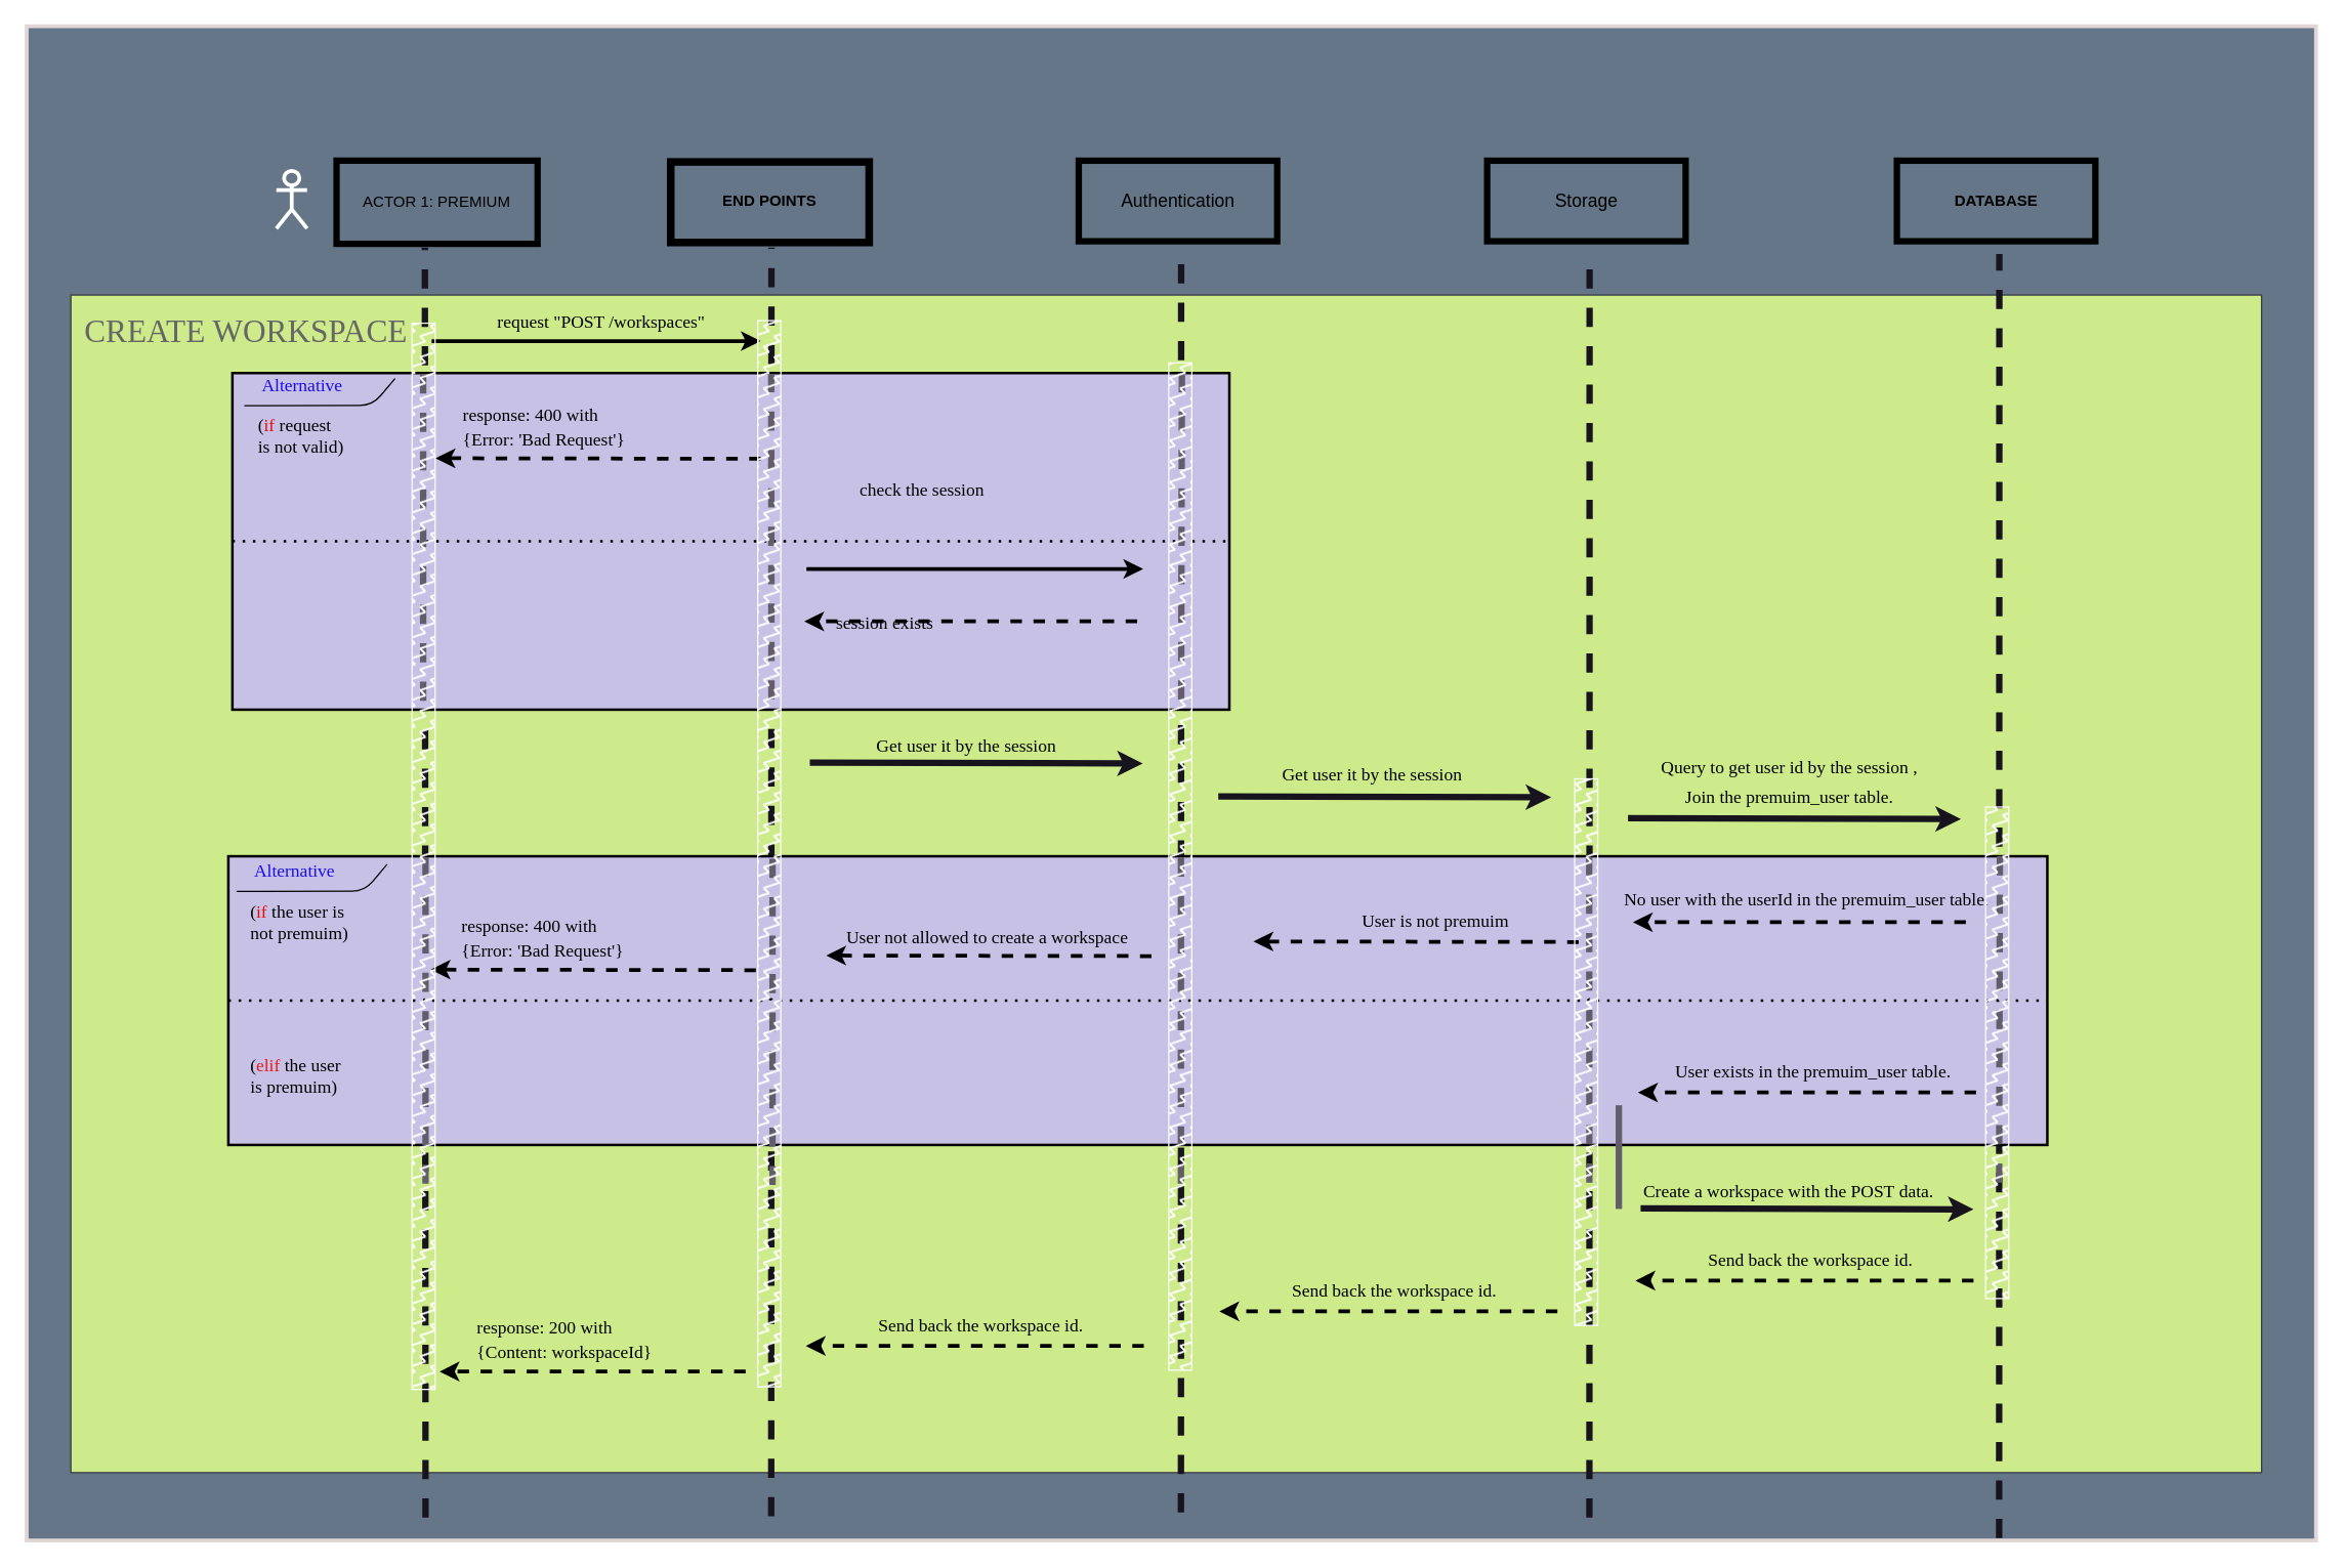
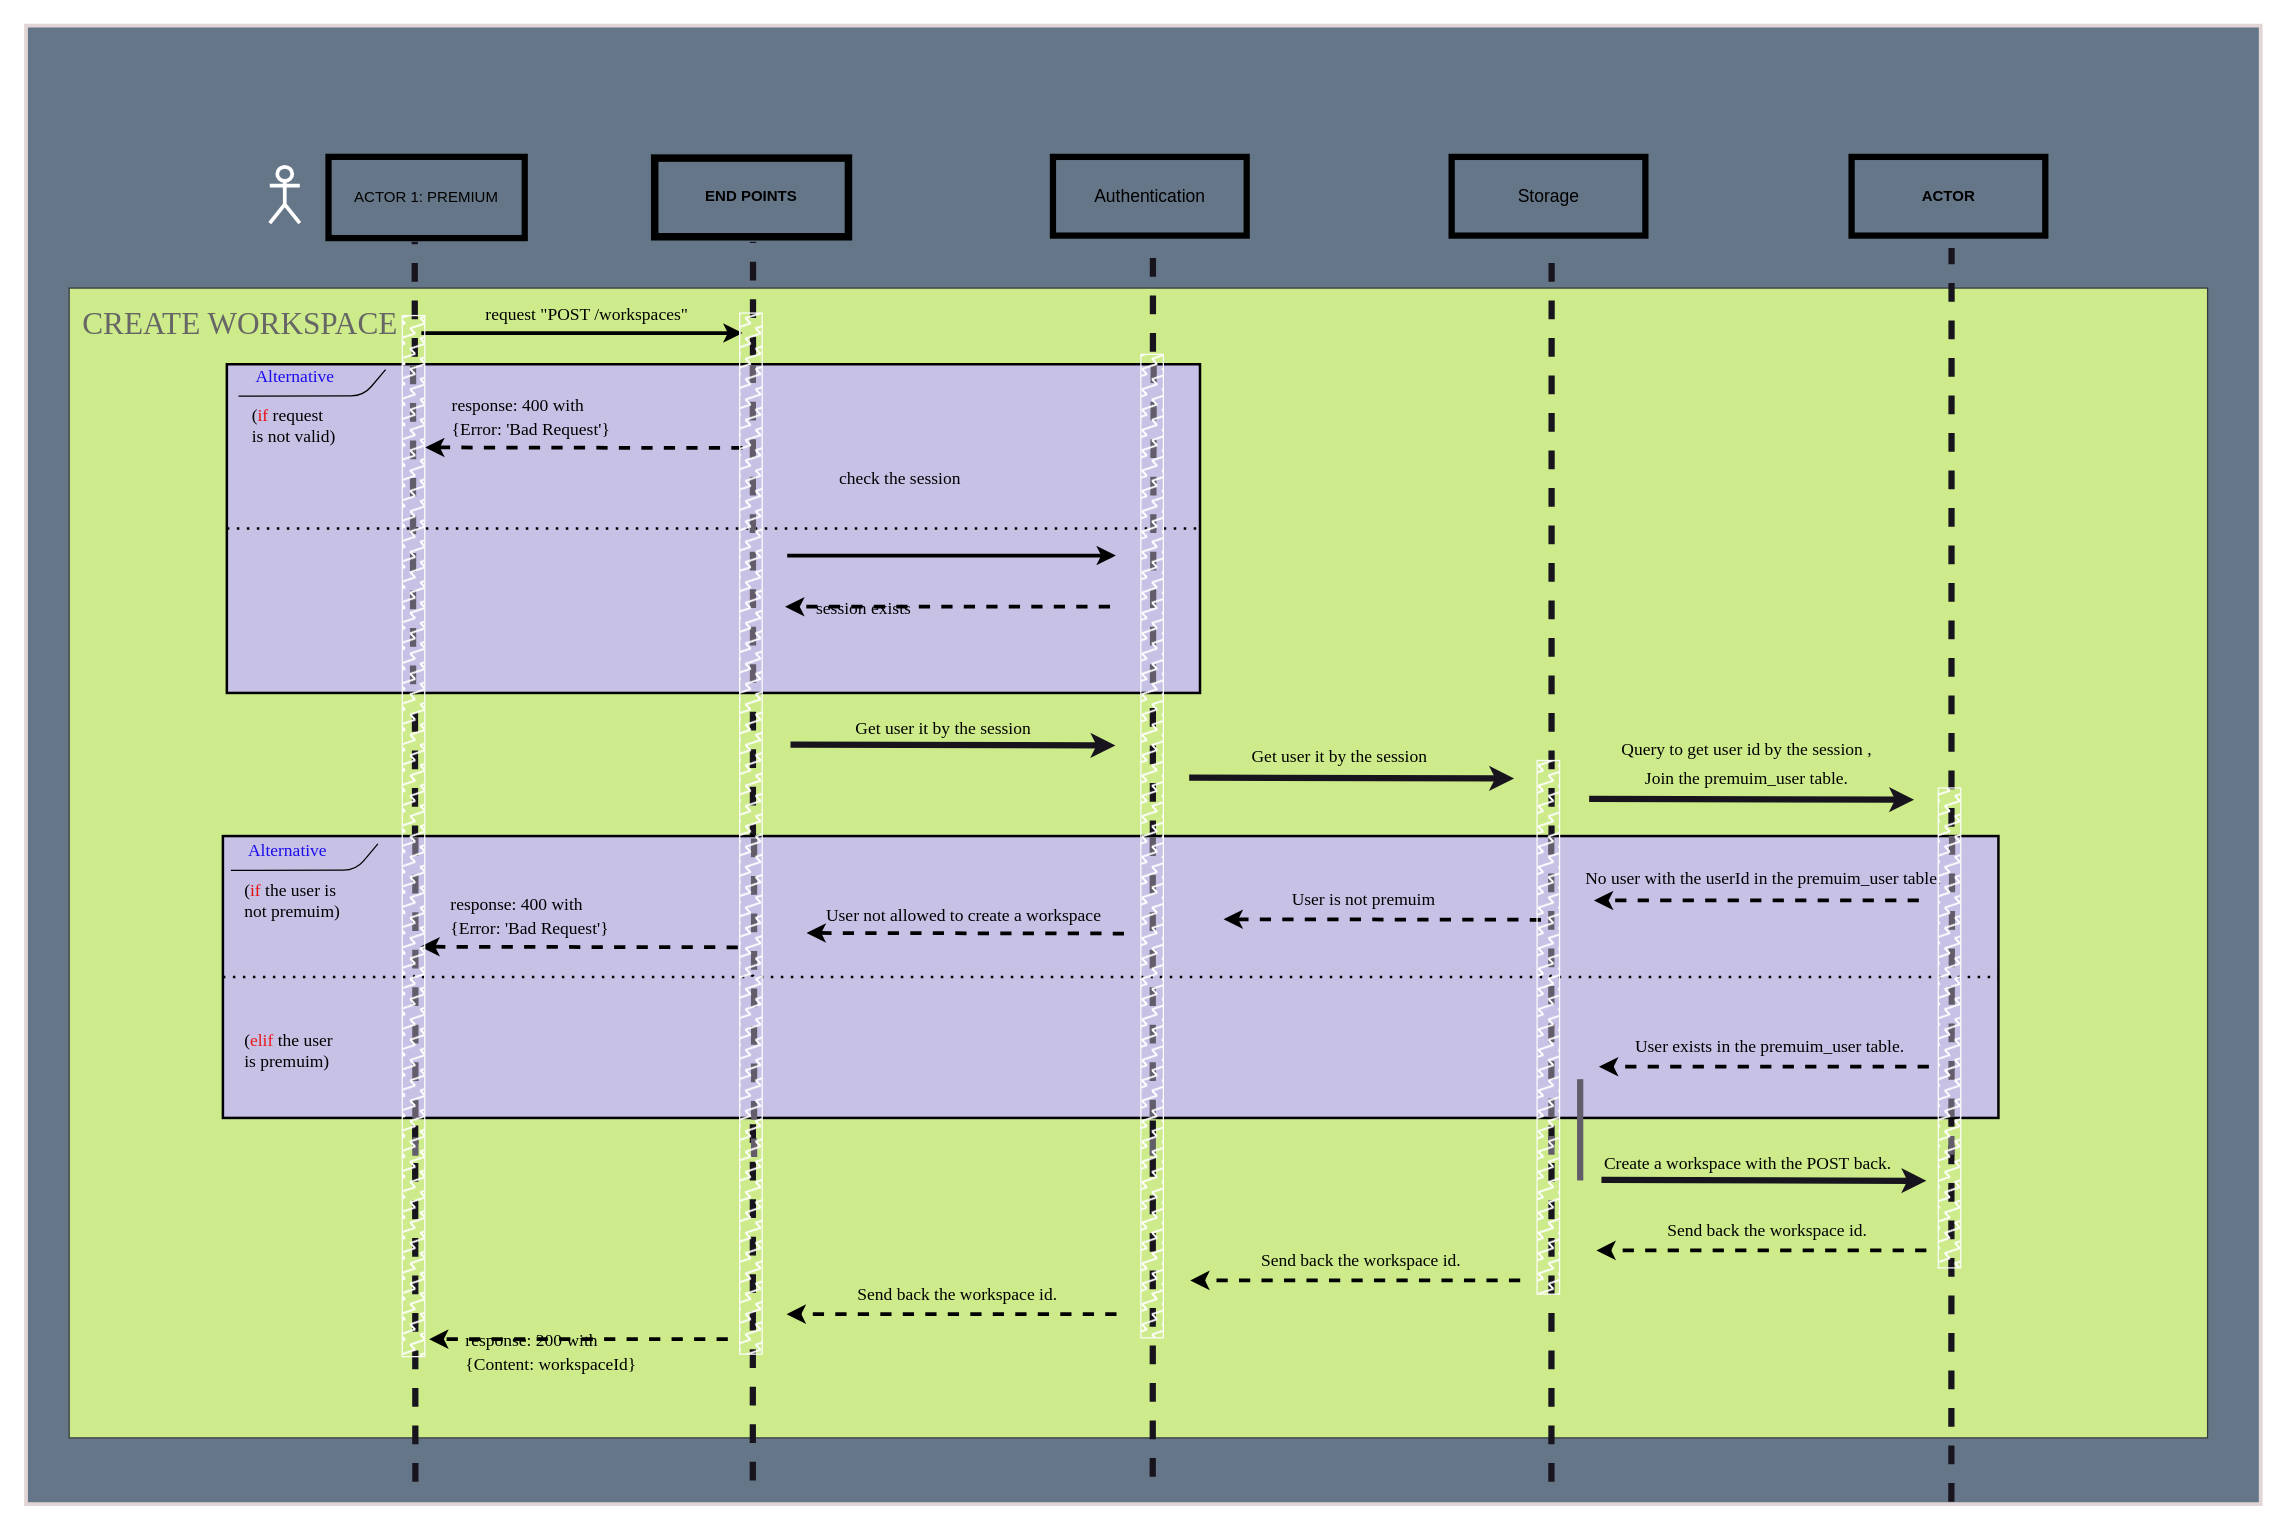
- <mxCell id="9" value="&lt;b&gt;DATABASE&lt;/b&gt;" style="rounded=0;whiteSpace=wrap;html=1;fillColor=none;strokeWidth=5;" parent="1" vertex="1"><mxGeometry x="1480.66" y="125.05" width="155" height="62.95" as="geometry" /></mxCell>
+ <mxCell id="9" value="&lt;b&gt;ACTOR&lt;/b&gt;" style="rounded=0;whiteSpace=wrap;html=1;fillColor=none;strokeWidth=5;" parent="1" vertex="1"><mxGeometry x="1480.66" y="125.05" width="155" height="62.95" as="geometry" /></mxCell>
- <mxCell id="54" value="&lt;font face=&quot;Verdana&quot;&gt;&lt;span style=&quot;font-size: 14px;&quot;&gt;User is not premuim&lt;/span&gt;&lt;/font&gt;" style="text;html=1;align=center;verticalAlign=middle;resizable=0;points=[];autosize=1;strokeColor=none;fillColor=none;fontSize=22;fontColor=#000000;" parent="1" vertex="1"><mxGeometry x="1053.496" y="697" width="133" height="40" as="geometry" /></mxCell>
+ <mxCell id="54" value="&lt;font face=&quot;Verdana&quot;&gt;&lt;span style=&quot;font-size: 14px;&quot;&gt;User is not premuim&lt;/span&gt;&lt;/font&gt;" style="text;html=1;align=center;verticalAlign=middle;resizable=0;points=[];autosize=1;strokeColor=none;fillColor=none;fontSize=22;fontColor=#000000;" parent="1" vertex="1"><mxGeometry x="1023.496" y="697" width="133" height="40" as="geometry" /></mxCell>
- <mxCell id="61" value="&lt;div style=&quot;text-align: center;&quot;&gt;&lt;font face=&quot;Verdana&quot;&gt;&lt;span style=&quot;font-size: 14px;&quot;&gt;Create a workspace with the POST&amp;nbsp;&lt;/span&gt;&lt;/font&gt;&lt;span style=&quot;font-size: 14px; font-family: Verdana; background-color: initial;&quot;&gt;data.&lt;/span&gt;&lt;/div&gt;" style="text;whiteSpace=wrap;html=1;fontSize=19;fontColor=#000000;" parent="1" vertex="1"><mxGeometry x="1280.5" y="911" width="254.16" height="27" as="geometry" /></mxCell>
+ <mxCell id="61" value="&lt;div style=&quot;text-align: center;&quot;&gt;&lt;font face=&quot;Verdana&quot;&gt;&lt;span style=&quot;font-size: 14px;&quot;&gt;Create a workspace with the POST&amp;nbsp;&lt;/span&gt;&lt;/font&gt;&lt;span style=&quot;font-size: 14px; font-family: Verdana; background-color: initial;&quot;&gt;back.&lt;/span&gt;&lt;/div&gt;" style="text;whiteSpace=wrap;html=1;fontSize=19;fontColor=#000000;" parent="1" vertex="1"><mxGeometry x="1280.5" y="911" width="254.16" height="27" as="geometry" /></mxCell>
- <mxCell id="69" value="&lt;p style=&quot;line-height: 70%;&quot;&gt;&lt;font style=&quot;font-size: 14px;&quot; face=&quot;Verdana&quot;&gt;response: 200 with&lt;br&gt;{Content: workspaceId&lt;/font&gt;&lt;span style=&quot;background-color: initial; font-family: Verdana; font-size: 14px;&quot;&gt;}&amp;nbsp;&lt;/span&gt;&lt;/p&gt;" style="text;html=1;align=left;verticalAlign=middle;resizable=0;points=[];autosize=1;strokeColor=none;fillColor=none;fontSize=22;fontColor=#000000;" parent="1" vertex="1"><mxGeometry x="369.5" y="998" width="158" height="94" as="geometry" /></mxCell>
+ <mxCell id="69" value="&lt;p style=&quot;line-height: 70%;&quot;&gt;&lt;font style=&quot;font-size: 14px;&quot; face=&quot;Verdana&quot;&gt;response: 200 with&lt;br&gt;{Content: workspaceId&lt;/font&gt;&lt;span style=&quot;background-color: initial; font-family: Verdana; font-size: 14px;&quot;&gt;}&amp;nbsp;&lt;/span&gt;&lt;/p&gt;" style="text;html=1;align=left;verticalAlign=middle;resizable=0;points=[];autosize=1;strokeColor=none;fillColor=none;fontSize=22;fontColor=#000000;" parent="1" vertex="1"><mxGeometry x="369.5" y="1033" width="158" height="94" as="geometry" /></mxCell>
